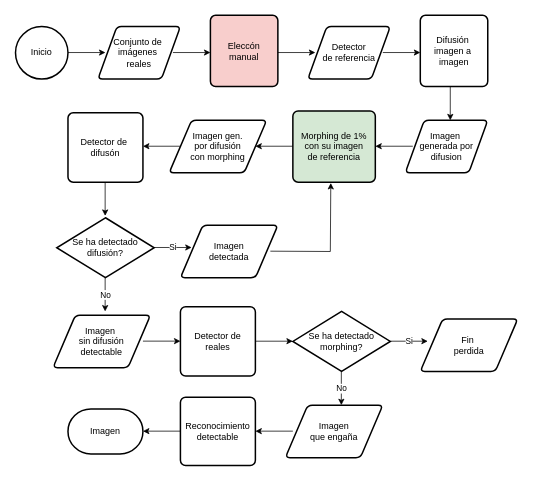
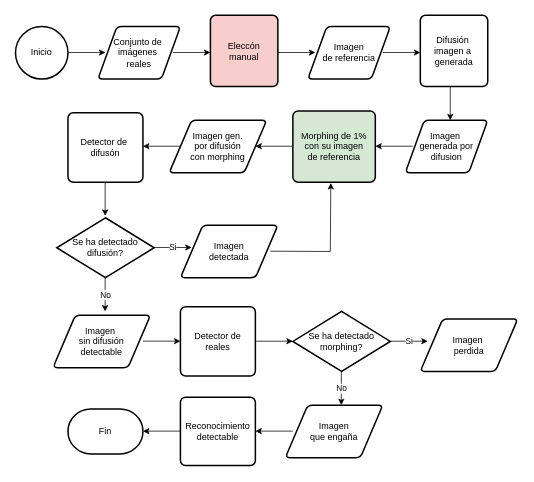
- <mxCell id="6" value="Difusión&amp;nbsp;&lt;br&gt;imagen a&amp;nbsp;&lt;br&gt;imagen" style="rounded=1;whiteSpace=wrap;html=1;absoluteArcSize=1;arcSize=14;strokeWidth=2;" vertex="1" parent="1"><mxGeometry x="560" y="20" width="90" height="95" as="geometry" /></mxCell>
+ <mxCell id="6" value="Difusión&amp;nbsp;&lt;br&gt;imagen a&amp;nbsp;&lt;br&gt;generada" style="rounded=1;whiteSpace=wrap;html=1;absoluteArcSize=1;arcSize=14;strokeWidth=2;" vertex="1" parent="1"><mxGeometry x="560" y="20" width="90" height="95" as="geometry" /></mxCell>
- <mxCell id="5" value="Detector&lt;br&gt;de referencia" style="shape=parallelogram;html=1;strokeWidth=2;perimeter=parallelogramPerimeter;whiteSpace=wrap;rounded=1;arcSize=12;size=0.23;" vertex="1" parent="1"><mxGeometry x="410" y="35" width="110" height="70" as="geometry" /></mxCell>
+ <mxCell id="5" value="Imagen&lt;br&gt;de referencia" style="shape=parallelogram;html=1;strokeWidth=2;perimeter=parallelogramPerimeter;whiteSpace=wrap;rounded=1;arcSize=12;size=0.23;" vertex="1" parent="1"><mxGeometry x="410" y="35" width="110" height="70" as="geometry" /></mxCell>
- <mxCell id="16" value="Fin&amp;nbsp;&lt;br&gt;perdida" style="shape=parallelogram;html=1;strokeWidth=2;perimeter=parallelogramPerimeter;whiteSpace=wrap;rounded=1;arcSize=12;size=0.23;" vertex="1" parent="1"><mxGeometry x="560" y="425" width="130" height="70" as="geometry" /></mxCell>
+ <mxCell id="16" value="Imagen&amp;nbsp;&lt;br&gt;perdida" style="shape=parallelogram;html=1;strokeWidth=2;perimeter=parallelogramPerimeter;whiteSpace=wrap;rounded=1;arcSize=12;size=0.23;" vertex="1" parent="1"><mxGeometry x="560" y="425" width="130" height="70" as="geometry" /></mxCell>
- <mxCell id="19" value="Imagen" style="strokeWidth=2;html=1;shape=mxgraph.flowchart.terminator;whiteSpace=wrap;" vertex="1" parent="1"><mxGeometry x="90" y="545" width="100" height="60" as="geometry" /></mxCell>
+ <mxCell id="19" value="Fin" style="strokeWidth=2;html=1;shape=mxgraph.flowchart.terminator;whiteSpace=wrap;" vertex="1" parent="1"><mxGeometry x="90" y="545" width="100" height="60" as="geometry" /></mxCell>
